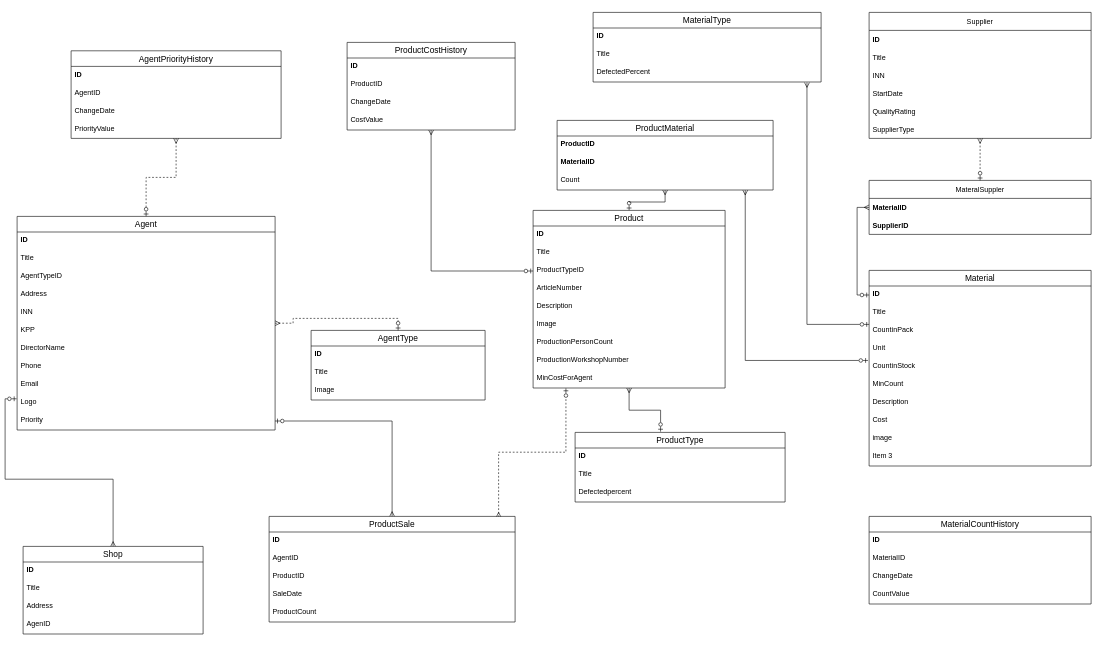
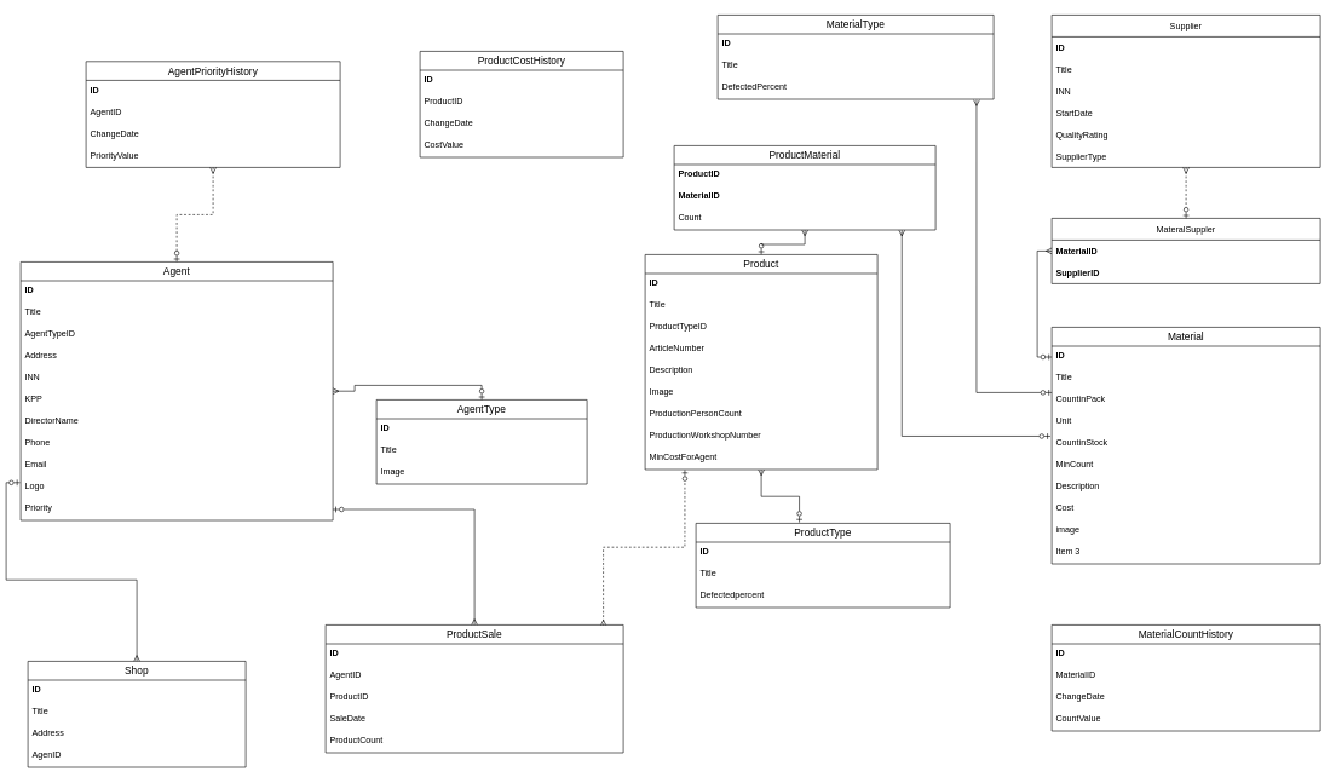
- <mxCell id="56" value="" style="edgeStyle=orthogonalEdgeStyle;rounded=0;orthogonalLoop=1;jettySize=auto;html=1;startArrow=ERmany;startFill=0;endArrow=ERzeroToOne;endFill=0;entryX=0;entryY=0.5;entryDx=0;entryDy=0;" edge="1" parent="1" source="57" target="45"><mxGeometry relative="1" as="geometry"><mxPoint x="710" y="339" as="targetPoint" /></mxGeometry></mxCell>
- <mxCell id="80" value="" style="edgeStyle=orthogonalEdgeStyle;rounded=0;orthogonalLoop=1;jettySize=auto;html=1;startArrow=ERmany;startFill=0;endArrow=ERzeroToOne;endFill=0;entryX=0.5;entryY=0;entryDx=0;entryDy=0;dashed=1;" edge="1" parent="1" source="81" target="62"><mxGeometry relative="1" as="geometry"><mxPoint x="235" y="944" as="targetPoint" /></mxGeometry></mxCell>
+ <mxCell id="80" value="" style="edgeStyle=orthogonalEdgeStyle;rounded=0;orthogonalLoop=1;jettySize=auto;html=1;startArrow=ERmany;startFill=0;endArrow=ERzeroToOne;endFill=0;entryX=0.5;entryY=0;entryDx=0;entryDy=0;" edge="1" parent="1" source="81" target="62"><mxGeometry relative="1" as="geometry"><mxPoint x="235" y="944" as="targetPoint" /></mxGeometry></mxCell>
